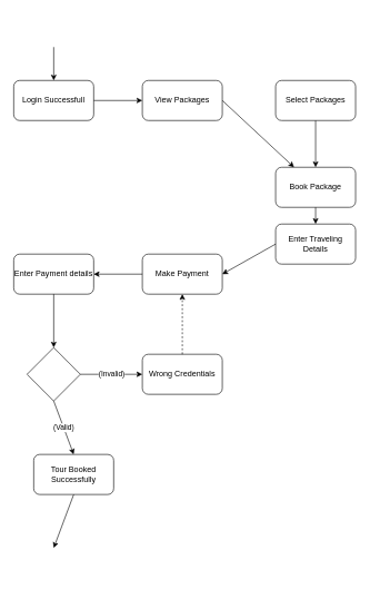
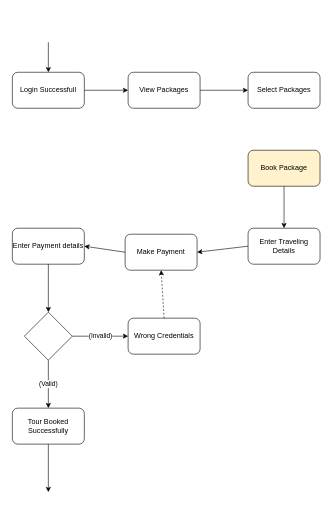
- <mxCell id="12" value="" style="endArrow=classic;html=1;rounded=0;exitX=1;exitY=0.5;exitDx=0;exitDy=0;" parent="1" source="3" target="5" edge="1"><mxGeometry width="50" height="50" relative="1" as="geometry"><mxPoint x="313" y="270" as="sourcePoint" /><mxPoint x="363" y="220" as="targetPoint" /></mxGeometry></mxCell>
+ <mxCell id="12" value="" style="endArrow=classic;html=1;rounded=0;entryX=0;entryY=0.5;entryDx=0;entryDy=0;exitX=1;exitY=0.5;exitDx=0;exitDy=0;" parent="1" source="3" target="4" edge="1"><mxGeometry width="50" height="50" relative="1" as="geometry"><mxPoint x="313" y="270" as="sourcePoint" /><mxPoint x="363" y="220" as="targetPoint" /></mxGeometry></mxCell>
- <mxCell id="13" value="" style="endArrow=classic;html=1;rounded=0;entryX=0.5;entryY=0;entryDx=0;entryDy=0;exitX=0.5;exitY=1;exitDx=0;exitDy=0;" parent="1" source="4" target="5" edge="1"><mxGeometry width="50" height="50" relative="1" as="geometry"><mxPoint x="313" y="270" as="sourcePoint" /><mxPoint x="363" y="220" as="targetPoint" /></mxGeometry></mxCell>
- <mxCell id="5" value="Book Package" style="rounded=1;whiteSpace=wrap;html=1;" parent="1" vertex="1"><mxGeometry x="413" y="250" width="120" height="60" as="geometry" /></mxCell>
+ <mxCell id="5" value="Book Package" style="rounded=1;whiteSpace=wrap;html=1;fillColor=#fff2cc;" parent="1" vertex="1"><mxGeometry x="413" y="250" width="120" height="60" as="geometry" /></mxCell>
- <mxCell id="6" value="Enter Traveling Details" style="rounded=1;whiteSpace=wrap;html=1;" parent="1" vertex="1"><mxGeometry x="413" y="335" width="120" height="60" as="geometry" /></mxCell>
+ <mxCell id="6" value="Enter Traveling Details" style="rounded=1;whiteSpace=wrap;html=1;" parent="1" vertex="1"><mxGeometry x="413" y="380" width="120" height="60" as="geometry" /></mxCell>
- <mxCell id="7" value="Make Payment" style="rounded=1;whiteSpace=wrap;html=1;" parent="1" vertex="1"><mxGeometry x="213" y="380" width="120" height="60" as="geometry" /></mxCell>
+ <mxCell id="7" value="Make Payment" style="rounded=1;whiteSpace=wrap;html=1;" parent="1" vertex="1"><mxGeometry x="208" y="390" width="120" height="60" as="geometry" /></mxCell>
- <mxCell id="18" value="Tour Booked Successfully" style="rounded=1;whiteSpace=wrap;html=1;" parent="1" vertex="1"><mxGeometry x="50" y="680" width="120" height="60" as="geometry" /></mxCell>
+ <mxCell id="18" value="Tour Booked Successfully" style="rounded=1;whiteSpace=wrap;html=1;" parent="1" vertex="1"><mxGeometry x="20" y="680" width="120" height="60" as="geometry" /></mxCell>
